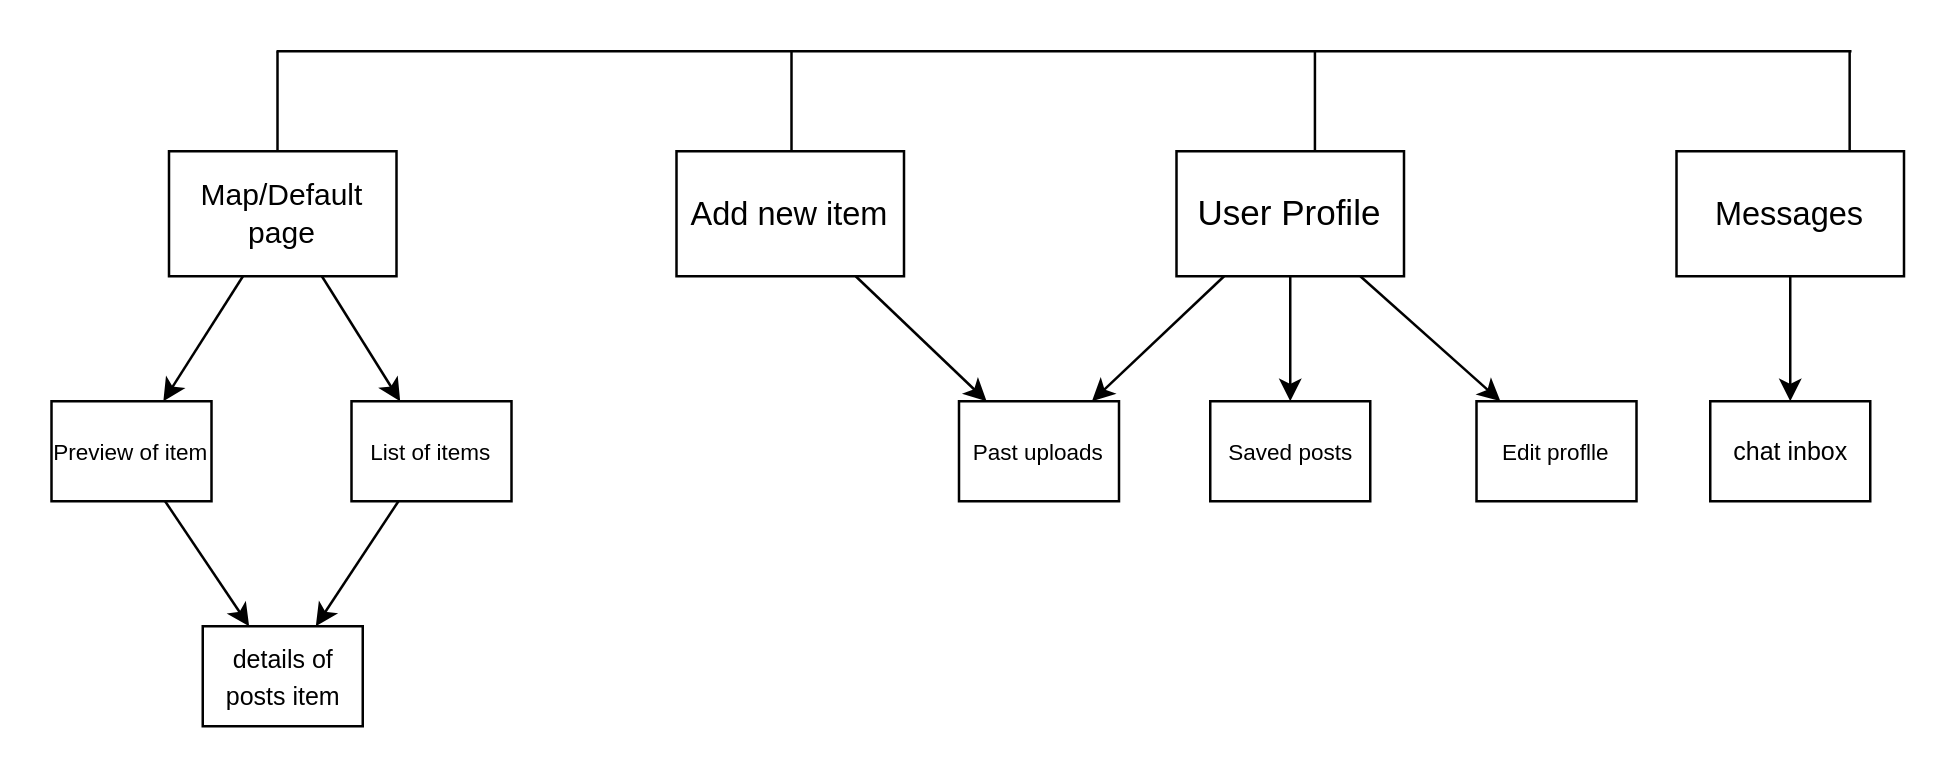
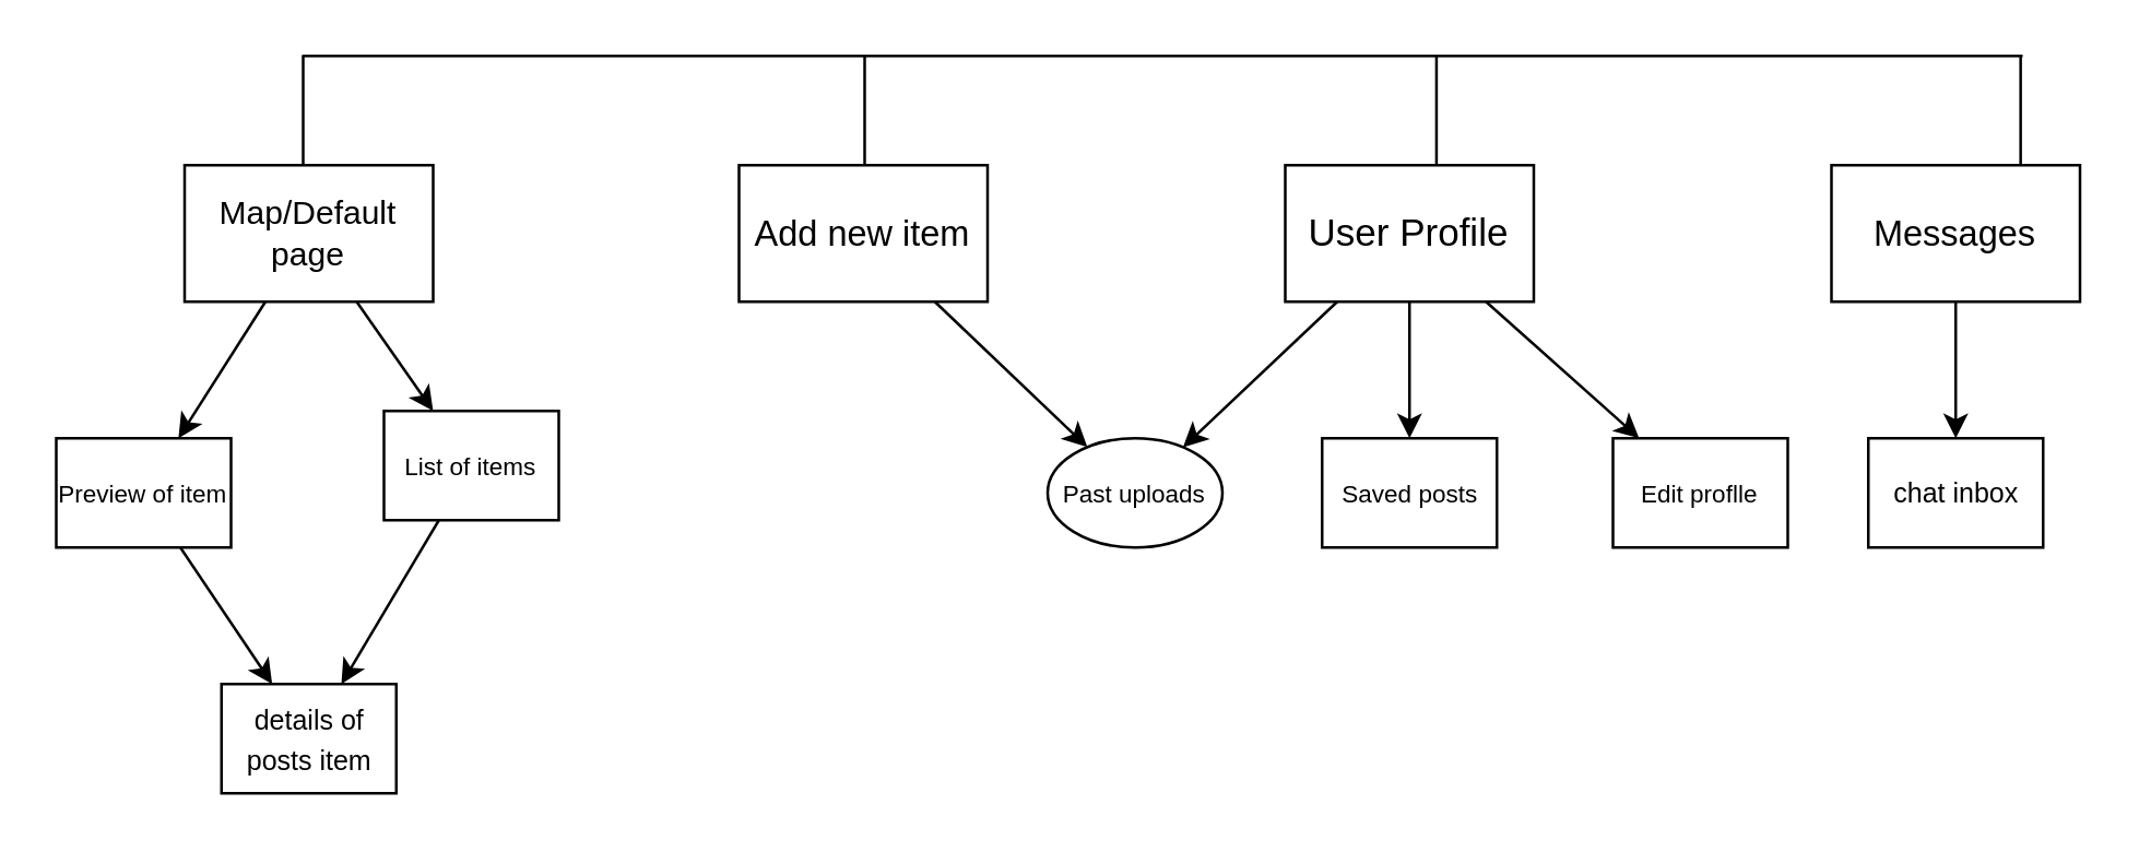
- <mxCell id="26" value="&lt;font style=&quot;font-size: 9px&quot;&gt;List of items&lt;/font&gt;" style="rounded=0;whiteSpace=wrap;html=1;" vertex="1" parent="1"><mxGeometry x="140" y="160" width="64" height="40" as="geometry" /></mxCell>
+ <mxCell id="26" value="&lt;font style=&quot;font-size: 9px&quot;&gt;List of items&lt;/font&gt;" style="rounded=0;whiteSpace=wrap;html=1;" vertex="1" parent="1"><mxGeometry x="140" y="150" width="64" height="40" as="geometry" /></mxCell>
- <mxCell id="7" value="&lt;font style=&quot;font-size: 9px&quot;&gt;Past uploads&lt;/font&gt;" style="rounded=0;whiteSpace=wrap;html=1;" parent="1" vertex="1"><mxGeometry x="383" y="160" width="64" height="40" as="geometry" /></mxCell>
+ <mxCell id="7" value="&lt;font style=&quot;font-size: 9px&quot;&gt;Past uploads&lt;/font&gt;" style="ellipse;whiteSpace=wrap;html=1;" parent="1" vertex="1"><mxGeometry x="383" y="160" width="64" height="40" as="geometry" /></mxCell>
